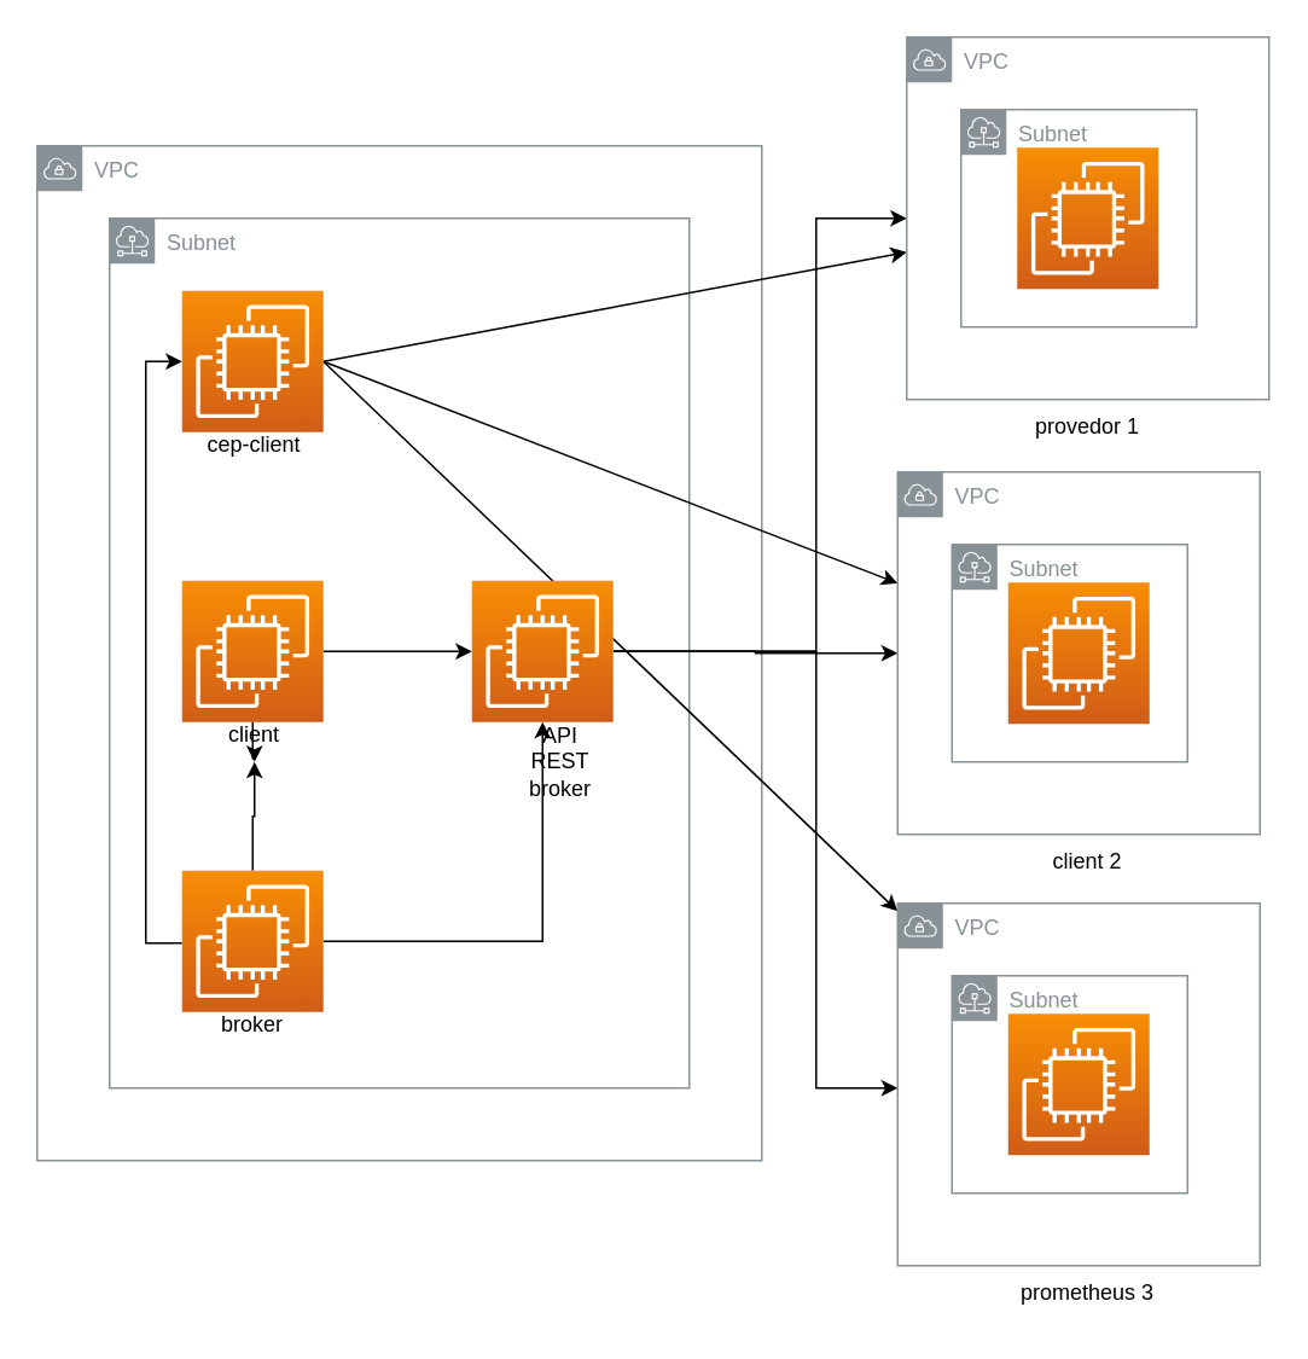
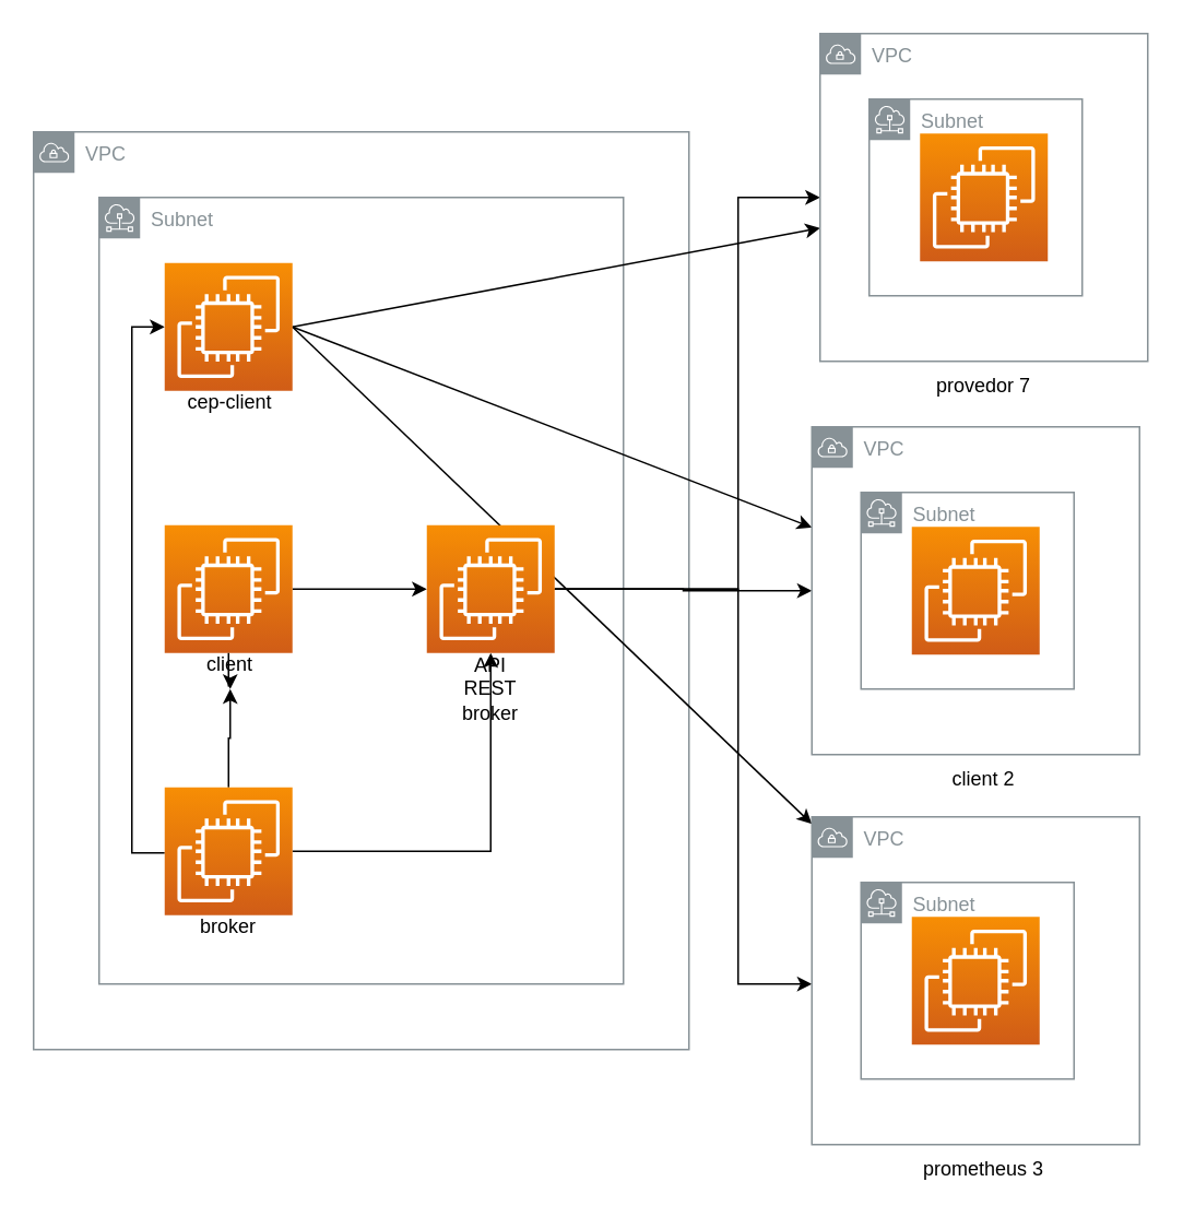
- <mxCell id="30" value="provedor 1" style="text;html=1;strokeColor=none;fillColor=none;align=center;verticalAlign=middle;whiteSpace=wrap;rounded=0;" vertex="1" parent="1"><mxGeometry x="540" y="220" width="120" height="30" as="geometry" /></mxCell>
+ <mxCell id="30" value="provedor 7" style="text;html=1;strokeColor=none;fillColor=none;align=center;verticalAlign=middle;whiteSpace=wrap;rounded=0;" vertex="1" parent="1"><mxGeometry x="540" y="220" width="120" height="30" as="geometry" /></mxCell>
- <mxCell id="29" value="API&lt;br&gt;REST&lt;br&gt;broker" style="text;html=1;strokeColor=none;fillColor=none;align=center;verticalAlign=middle;whiteSpace=wrap;rounded=0;" vertex="1" parent="1"><mxGeometry x="269" y="405" width="80" height="30" as="geometry" /></mxCell>
+ <mxCell id="29" value="API&lt;br&gt;REST&lt;br&gt;broker" style="text;html=1;strokeColor=none;fillColor=none;align=center;verticalAlign=middle;whiteSpace=wrap;rounded=0;" vertex="1" parent="1"><mxGeometry x="259" y="405" width="80" height="30" as="geometry" /></mxCell>
